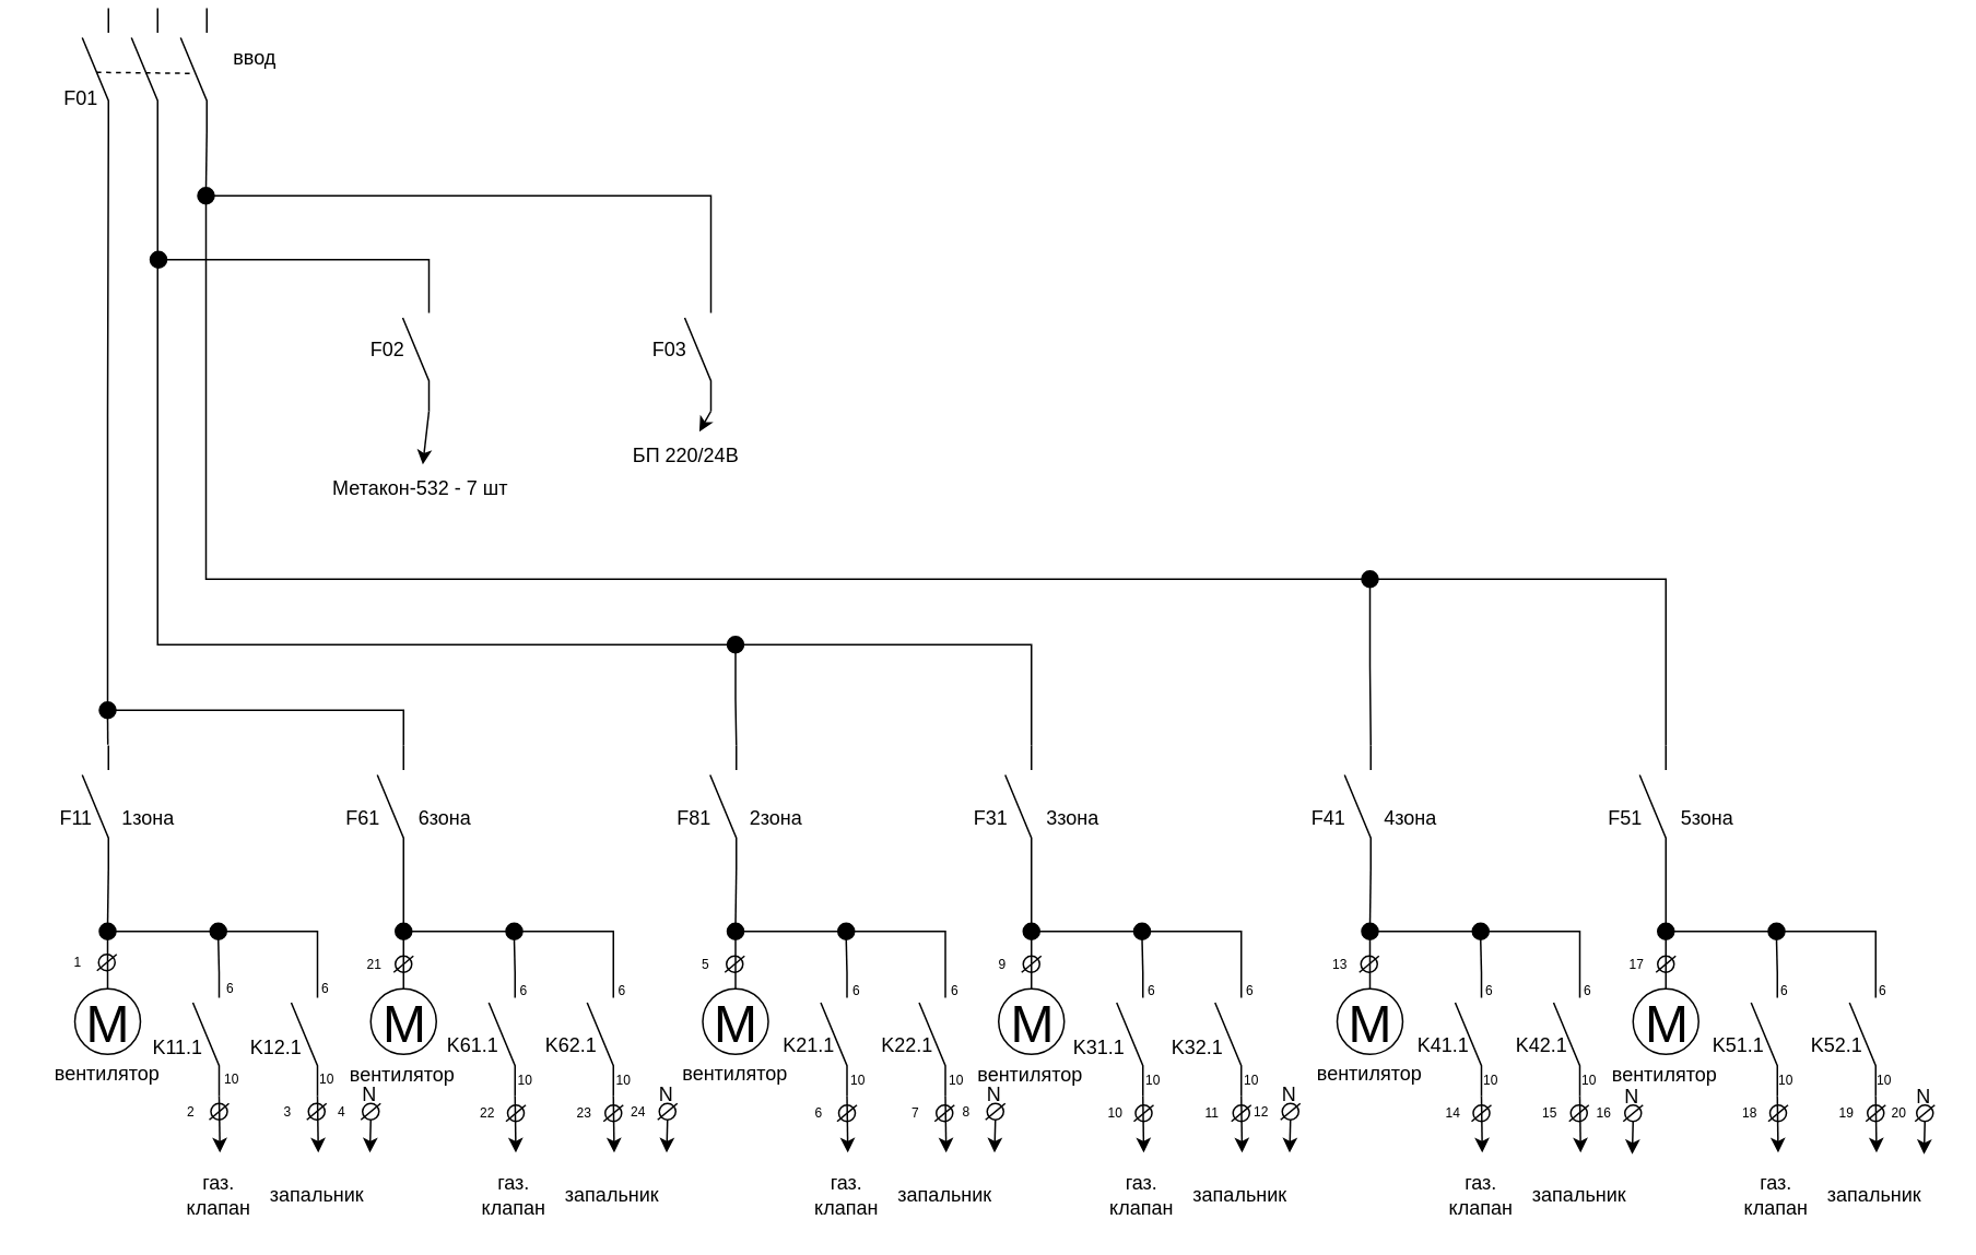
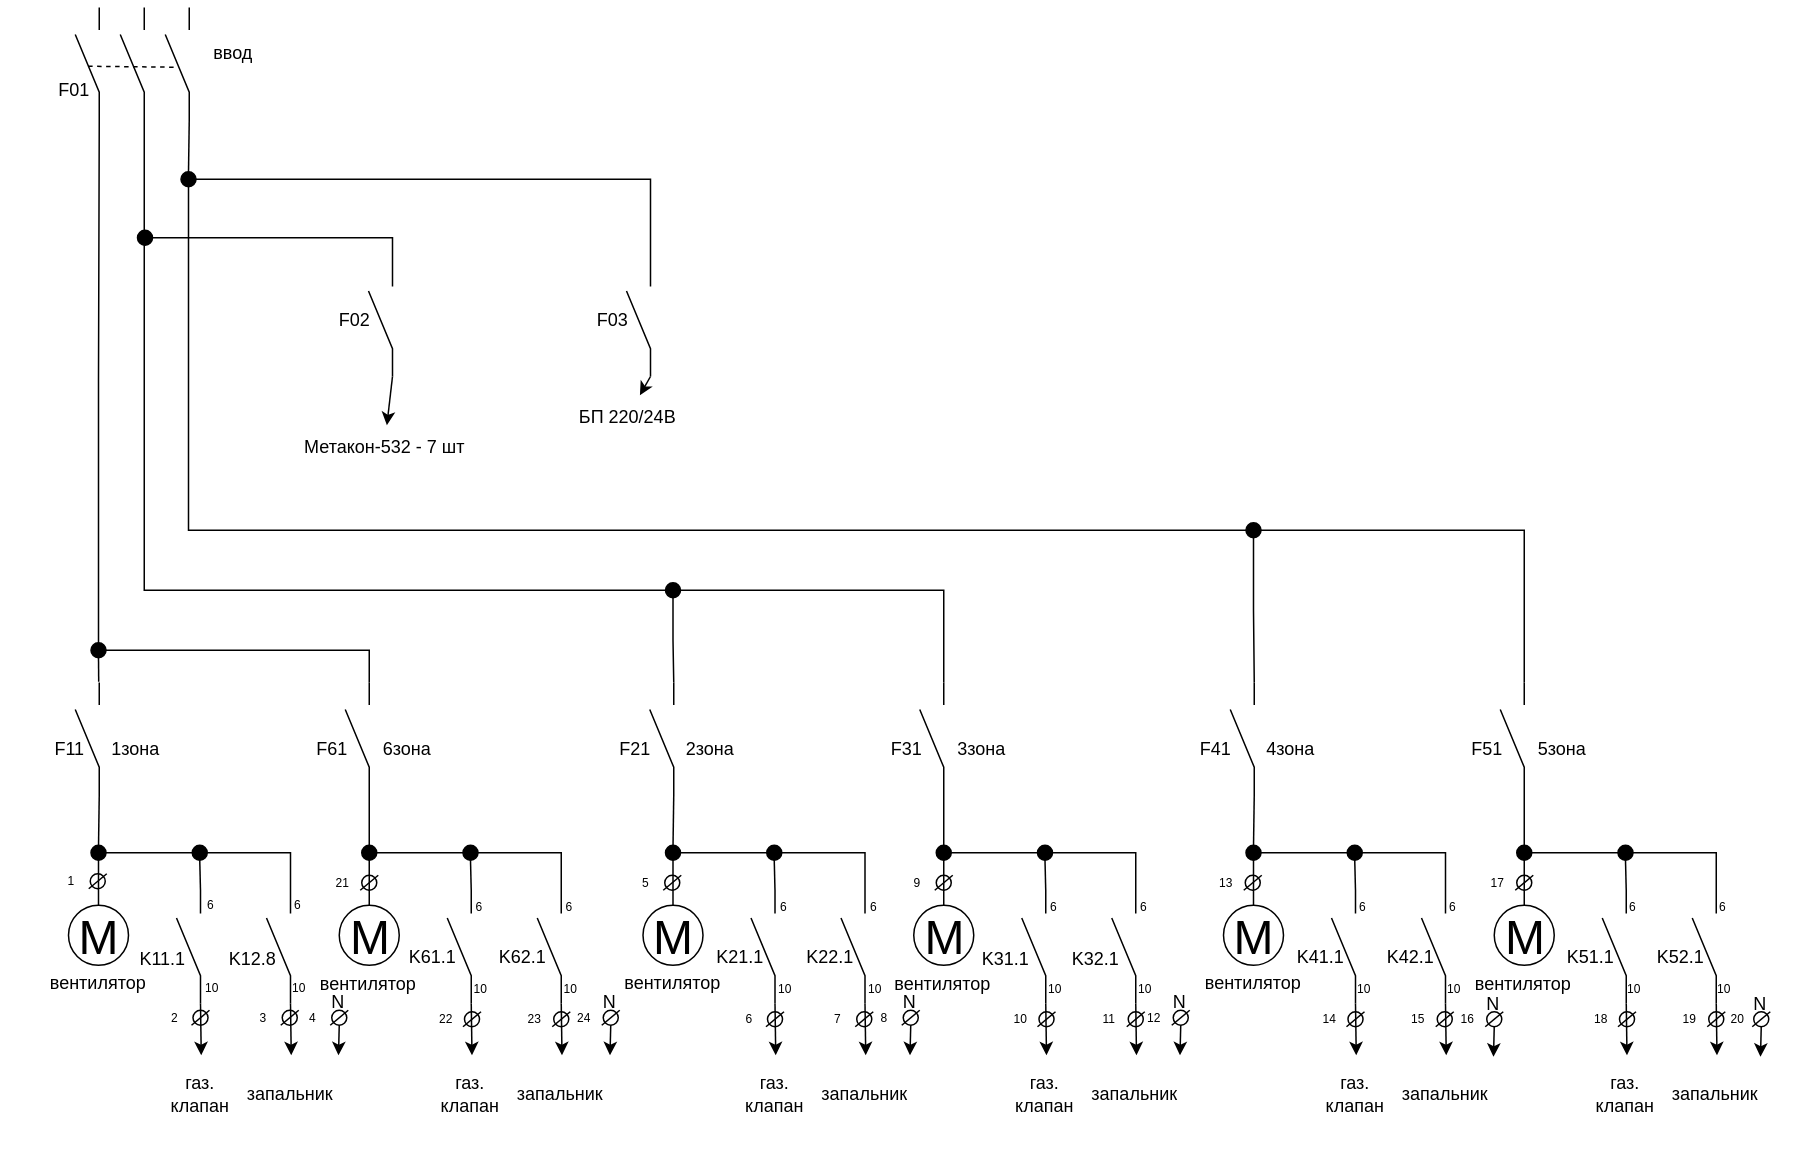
- <mxCell id="129" value="F81" style="text;html=1;strokeColor=none;fillColor=none;align=center;verticalAlign=middle;whiteSpace=wrap;rounded=0;" parent="1" vertex="1"><mxGeometry x="393" y="484" width="60" height="30" as="geometry" /></mxCell>
+ <mxCell id="129" value="F21" style="text;html=1;strokeColor=none;fillColor=none;align=center;verticalAlign=middle;whiteSpace=wrap;rounded=0;" parent="1" vertex="1"><mxGeometry x="393" y="484" width="60" height="30" as="geometry" /></mxCell>
- <mxCell id="134" value="K12.1" style="text;html=1;strokeColor=none;fillColor=none;align=center;verticalAlign=middle;whiteSpace=wrap;rounded=0;" parent="1" vertex="1"><mxGeometry x="137.5" y="624" width="60" height="30" as="geometry" /></mxCell>
+ <mxCell id="134" value="K12.8" style="text;html=1;strokeColor=none;fillColor=none;align=center;verticalAlign=middle;whiteSpace=wrap;rounded=0;" parent="1" vertex="1"><mxGeometry x="137.5" y="624" width="60" height="30" as="geometry" /></mxCell>
